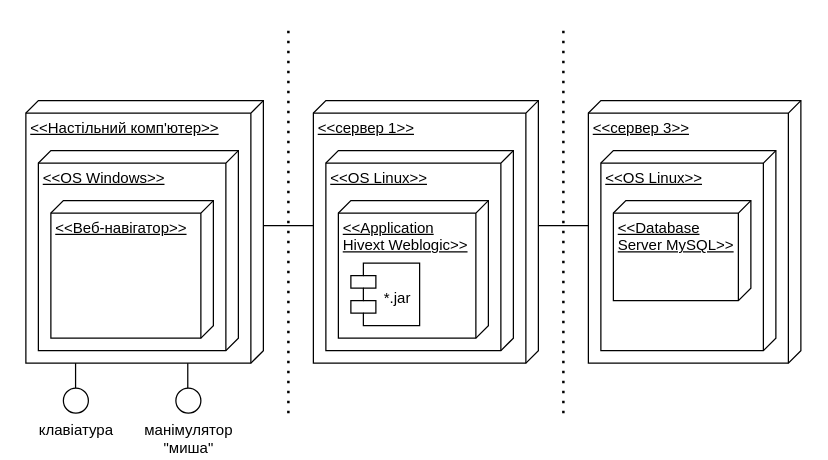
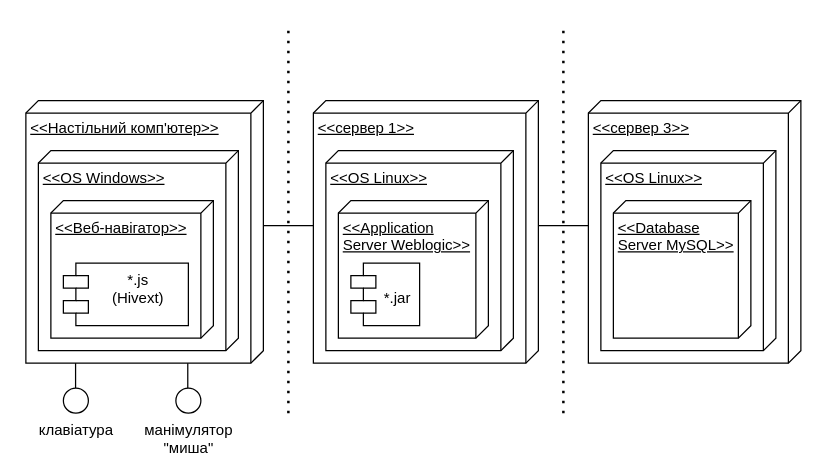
- <mxCell id="8" value="&amp;lt;&amp;lt;Application &lt;br&gt;Hivext Weblogic&amp;gt;&amp;gt;" style="verticalAlign=top;align=left;spacingTop=8;spacingLeft=2;spacingRight=12;shape=cube;size=10;direction=south;fontStyle=4;html=1;" parent="1" vertex="1"><mxGeometry x="270" y="160" width="120" height="110" as="geometry" /></mxCell>
+ <mxCell id="8" value="&amp;lt;&amp;lt;Application &lt;br&gt;Server Weblogic&amp;gt;&amp;gt;" style="verticalAlign=top;align=left;spacingTop=8;spacingLeft=2;spacingRight=12;shape=cube;size=10;direction=south;fontStyle=4;html=1;" parent="1" vertex="1"><mxGeometry x="270" y="160" width="120" height="110" as="geometry" /></mxCell>
- <mxCell id="12" value="&amp;lt;&amp;lt;Database &lt;br&gt;Server MySQL&amp;gt;&amp;gt;" style="verticalAlign=top;align=left;spacingTop=8;spacingLeft=2;spacingRight=12;shape=cube;size=10;direction=south;fontStyle=4;html=1;" parent="1" vertex="1"><mxGeometry x="490" y="160" width="110" height="80" as="geometry" /></mxCell>
+ <mxCell id="12" value="&amp;lt;&amp;lt;Database &lt;br&gt;Server MySQL&amp;gt;&amp;gt;" style="verticalAlign=top;align=left;spacingTop=8;spacingLeft=2;spacingRight=12;shape=cube;size=10;direction=south;fontStyle=4;html=1;" parent="1" vertex="1"><mxGeometry x="490" y="160" width="110" height="110" as="geometry" /></mxCell>
+ <mxCell id="6" value="*.js&#10;(Hivext)" style="shape=module;align=left;spacingLeft=20;align=center;verticalAlign=top;" parent="1" vertex="1"><mxGeometry x="50" y="210" width="100" height="50" as="geometry" /></mxCell>
